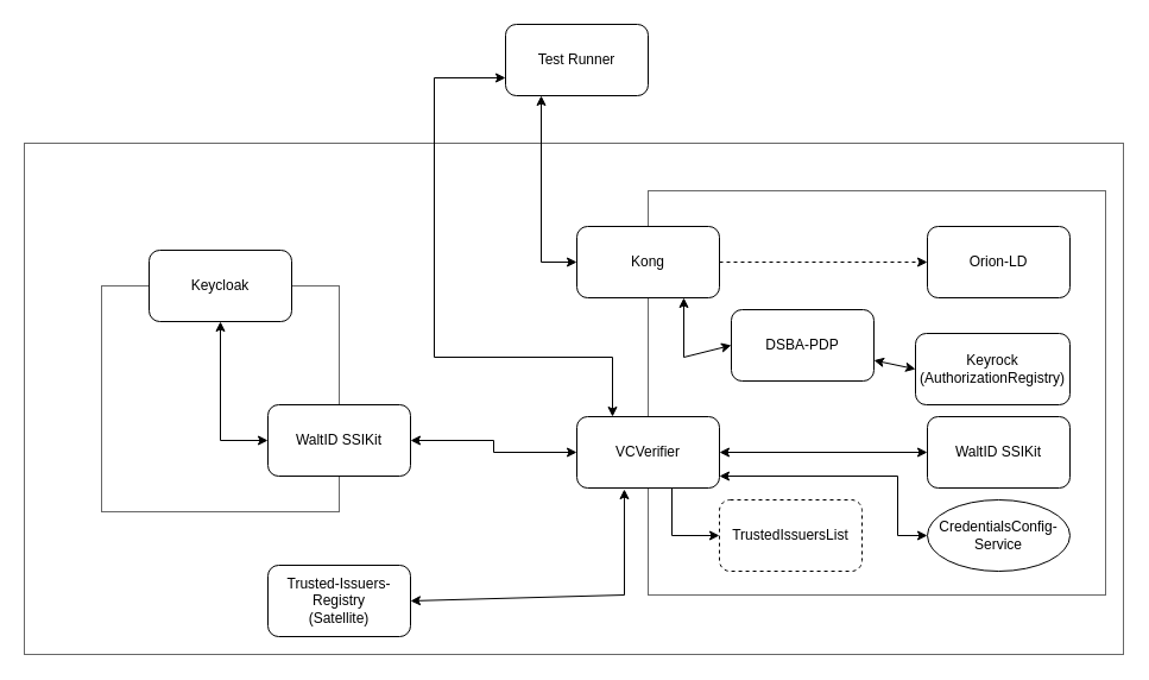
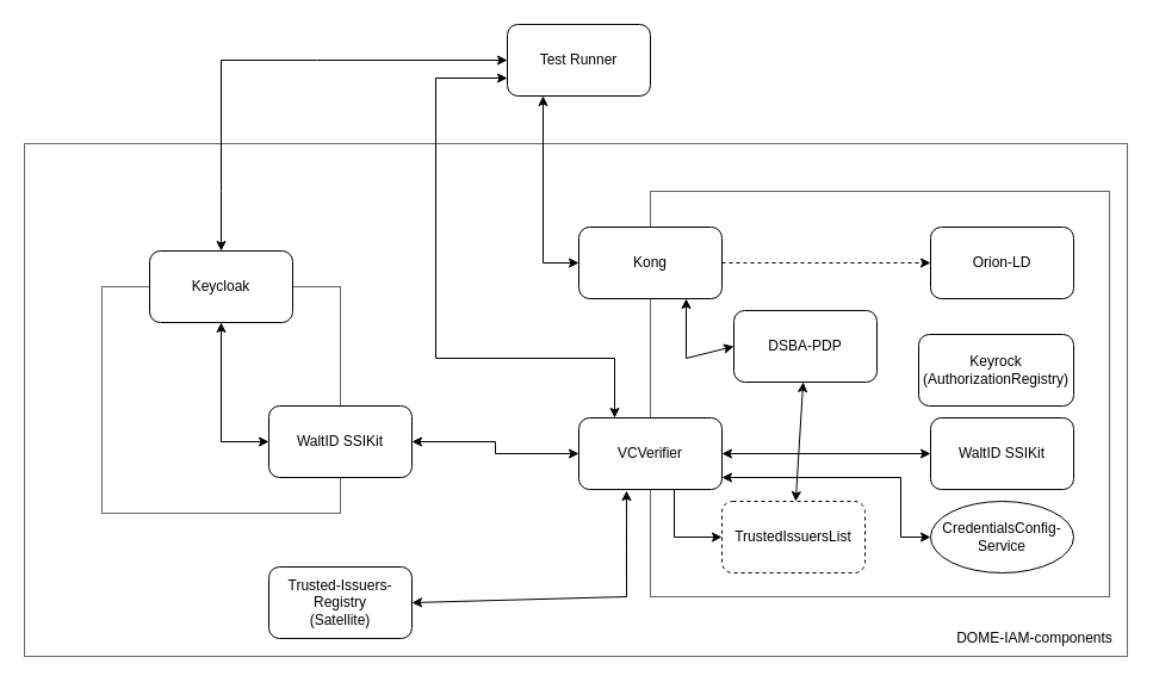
+ <mxCell id="4" value="" style="endArrow=classic;startArrow=classic;html=1;rounded=0;entryX=0;entryY=0.5;entryDx=0;entryDy=0;exitX=0.5;exitY=0;exitDx=0;exitDy=0;" parent="1" source="26" target="3" edge="1"><mxGeometry width="50" height="50" relative="1" as="geometry"><mxPoint x="295" y="170" as="sourcePoint" /><mxPoint x="345" y="120" as="targetPoint" /><Array as="points"><mxPoint x="185" y="160" /><mxPoint x="185" y="50" /><mxPoint x="265" y="50" /></Array></mxGeometry></mxCell>
- <mxCell id="18" value="" style="endArrow=classic;startArrow=classic;html=1;rounded=0;entryX=0;entryY=0.5;entryDx=0;entryDy=0;" parent="1" source="10" target="9" edge="1"><mxGeometry width="50" height="50" relative="1" as="geometry"><mxPoint x="725" y="360" as="sourcePoint" /><mxPoint x="775" y="310" as="targetPoint" /></mxGeometry></mxCell>
+ <mxCell id="18" value="" style="endArrow=classic;startArrow=classic;html=1;rounded=0;" parent="1" source="10" target="29" edge="1"><mxGeometry width="50" height="50" relative="1" as="geometry"><mxPoint x="725" y="360" as="sourcePoint" /><mxPoint x="775" y="310" as="targetPoint" /></mxGeometry></mxCell>
+ <mxCell id="27" value="DOME-IAM-components" style="text;html=1;align=center;verticalAlign=middle;whiteSpace=wrap;rounded=0;" parent="1" vertex="1"><mxGeometry x="790" y="520" width="155" height="30" as="geometry" /></mxCell>
